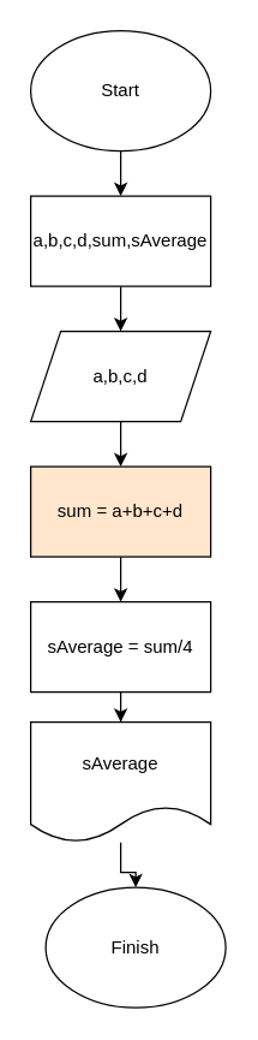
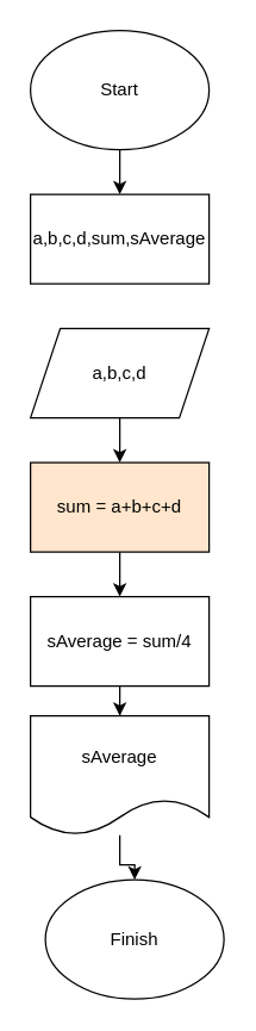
- <mxCell id="7" value="" style="edgeStyle=orthogonalEdgeStyle;rounded=0;orthogonalLoop=1;jettySize=auto;html=1;" edge="1" parent="1" source="8" target="3"><mxGeometry relative="1" as="geometry" /></mxCell>
